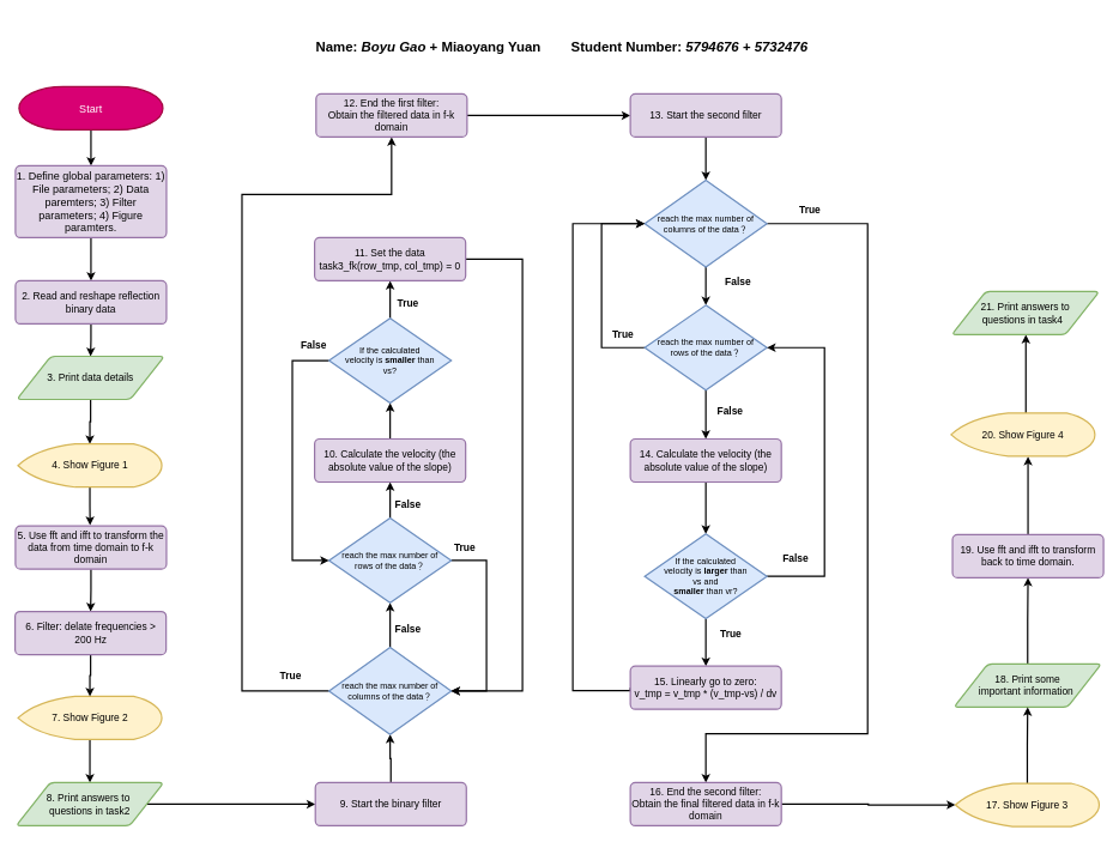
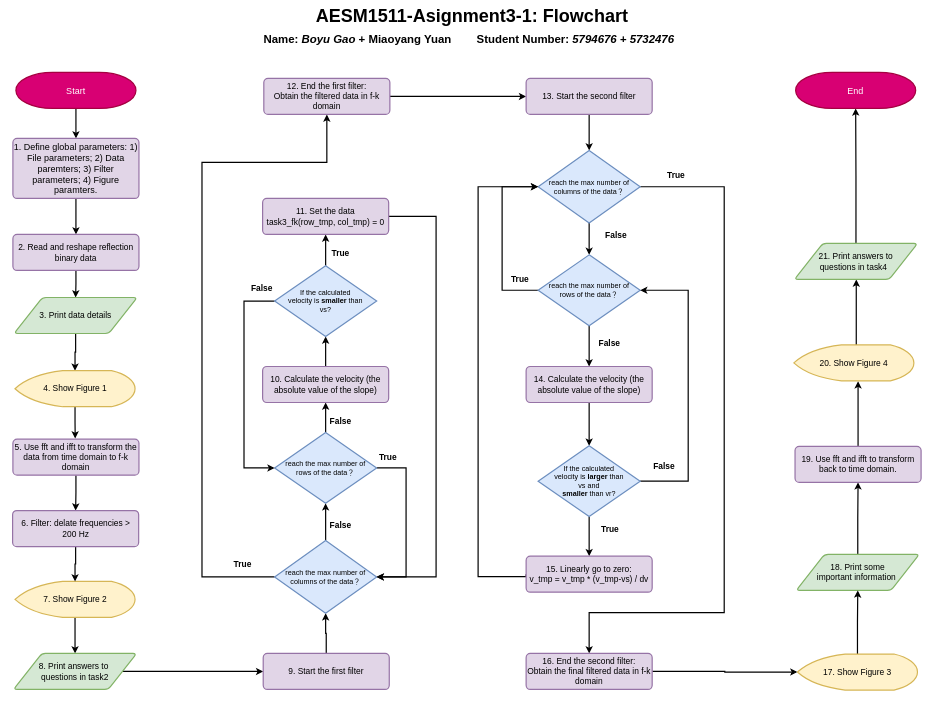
+ <mxCell id="2" value="&lt;b&gt;&lt;font style=&quot;&quot;&gt;&lt;span style=&quot;font-size: 30px;&quot;&gt;AESM1511-Asignment3-1: Flowchart&lt;/span&gt;&lt;br&gt;&lt;br&gt;&lt;/font&gt;&lt;/b&gt;" style="text;html=1;strokeColor=none;fillColor=none;align=center;verticalAlign=middle;whiteSpace=wrap;rounded=0;fontSize=14;" parent="1" vertex="1"><mxGeometry x="516" y="20" width="540" height="30" as="geometry" /></mxCell>
+ <mxCell id="78" value="&lt;font style=&quot;font-size: 15px;&quot;&gt;End&lt;/font&gt;" style="strokeWidth=2;html=1;shape=mxgraph.flowchart.terminator;whiteSpace=wrap;fillColor=#d80073;fontColor=#ffffff;strokeColor=#A50040;" parent="1" vertex="1"><mxGeometry x="1325" y="120" width="200" height="60" as="geometry" /></mxCell>
+ <mxCell id="76" style="edgeStyle=orthogonalEdgeStyle;rounded=0;orthogonalLoop=1;jettySize=auto;html=1;exitX=0.5;exitY=0;exitDx=0;exitDy=0;entryX=0.5;entryY=1;entryDx=0;entryDy=0;entryPerimeter=0;strokeWidth=2;fontSize=14;" parent="1" source="77" target="78" edge="1"><mxGeometry relative="1" as="geometry" /></mxCell>
- <mxCell id="23" value="9. Start the binary filter" style="rounded=1;whiteSpace=wrap;html=1;absoluteArcSize=1;arcSize=14;strokeWidth=2;fontSize=14;fillColor=#e1d5e7;strokeColor=#9673a6;" parent="1" vertex="1"><mxGeometry x="438" y="1088" width="210" height="60" as="geometry" /></mxCell>
+ <mxCell id="23" value="9. Start the first filter" style="rounded=1;whiteSpace=wrap;html=1;absoluteArcSize=1;arcSize=14;strokeWidth=2;fontSize=14;fillColor=#e1d5e7;strokeColor=#9673a6;" parent="1" vertex="1"><mxGeometry x="438" y="1088" width="210" height="60" as="geometry" /></mxCell>
